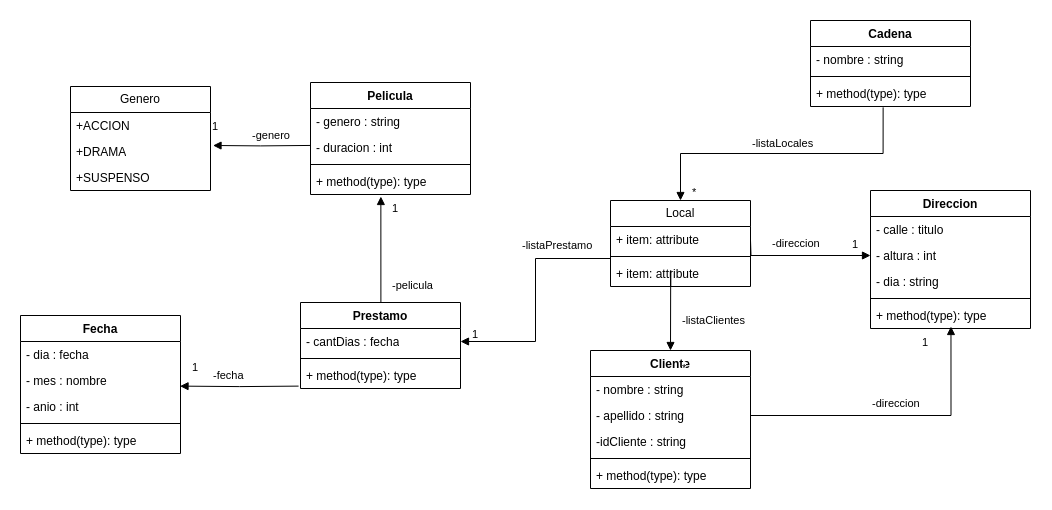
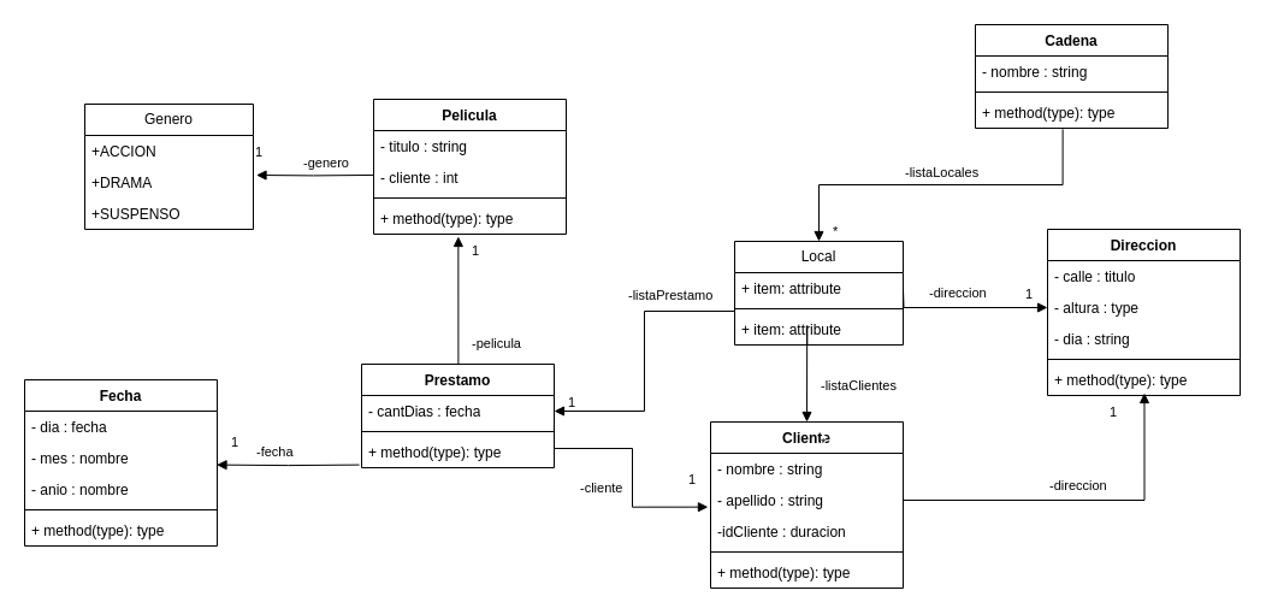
- <mxCell id="23" value="- genero : string" style="text;strokeColor=none;fillColor=none;align=left;verticalAlign=top;spacingLeft=4;spacingRight=4;overflow=hidden;rotatable=0;points=[[0,0.5],[1,0.5]];portConstraint=eastwest;whiteSpace=wrap;html=1;" vertex="1" parent="22"><mxGeometry y="26" width="160" height="26" as="geometry" /></mxCell>
+ <mxCell id="23" value="- titulo : string" style="text;strokeColor=none;fillColor=none;align=left;verticalAlign=top;spacingLeft=4;spacingRight=4;overflow=hidden;rotatable=0;points=[[0,0.5],[1,0.5]];portConstraint=eastwest;whiteSpace=wrap;html=1;" vertex="1" parent="22"><mxGeometry y="26" width="160" height="26" as="geometry" /></mxCell>
- <mxCell id="24" value="- duracion : int" style="text;strokeColor=none;fillColor=none;align=left;verticalAlign=top;spacingLeft=4;spacingRight=4;overflow=hidden;rotatable=0;points=[[0,0.5],[1,0.5]];portConstraint=eastwest;whiteSpace=wrap;html=1;" vertex="1" parent="22"><mxGeometry y="52" width="160" height="26" as="geometry" /></mxCell>
+ <mxCell id="24" value="- cliente : int" style="text;strokeColor=none;fillColor=none;align=left;verticalAlign=top;spacingLeft=4;spacingRight=4;overflow=hidden;rotatable=0;points=[[0,0.5],[1,0.5]];portConstraint=eastwest;whiteSpace=wrap;html=1;" vertex="1" parent="22"><mxGeometry y="52" width="160" height="26" as="geometry" /></mxCell>
- <mxCell id="8" value="- altura : int" style="text;strokeColor=none;fillColor=none;align=left;verticalAlign=top;spacingLeft=4;spacingRight=4;overflow=hidden;rotatable=0;points=[[0,0.5],[1,0.5]];portConstraint=eastwest;whiteSpace=wrap;html=1;" vertex="1" parent="6"><mxGeometry y="52" width="160" height="26" as="geometry" /></mxCell>
+ <mxCell id="8" value="- altura : type" style="text;strokeColor=none;fillColor=none;align=left;verticalAlign=top;spacingLeft=4;spacingRight=4;overflow=hidden;rotatable=0;points=[[0,0.5],[1,0.5]];portConstraint=eastwest;whiteSpace=wrap;html=1;" vertex="1" parent="6"><mxGeometry y="52" width="160" height="26" as="geometry" /></mxCell>
+ <mxCell id="55" value="-cliente" style="endArrow=block;endFill=1;html=1;edgeStyle=orthogonalEdgeStyle;align=left;verticalAlign=top;rounded=0;exitX=1;exitY=0.5;exitDx=0;exitDy=0;entryX=-0.013;entryY=0.718;entryDx=0;entryDy=0;entryPerimeter=0;" edge="1" parent="1" source="34" target="14"><mxGeometry x="-0.508" y="-20" relative="1" as="geometry"><mxPoint y="512" as="sourcePoint" x="410" /><mxPoint x="570" y="512" as="targetPoint" /><Array as="points"><mxPoint x="460" y="372" /><mxPoint x="525" y="372" /><mxPoint x="525" y="421" /></Array><mxPoint as="offset" /></mxGeometry></mxCell>
+ <mxCell id="56" value="1" style="edgeLabel;resizable=0;html=1;align=left;verticalAlign=bottom;" connectable="0" vertex="1" parent="55"><mxGeometry x="-1" relative="1" as="geometry"><mxPoint x="110" y="65" as="offset" /></mxGeometry></mxCell>
- <mxCell id="30" value="- anio : int" style="text;strokeColor=none;fillColor=none;align=left;verticalAlign=top;spacingLeft=4;spacingRight=4;overflow=hidden;rotatable=0;points=[[0,0.5],[1,0.5]];portConstraint=eastwest;whiteSpace=wrap;html=1;" vertex="1" parent="27"><mxGeometry y="78" width="160" height="26" as="geometry" /></mxCell>
+ <mxCell id="30" value="- anio : nombre" style="text;strokeColor=none;fillColor=none;align=left;verticalAlign=top;spacingLeft=4;spacingRight=4;overflow=hidden;rotatable=0;points=[[0,0.5],[1,0.5]];portConstraint=eastwest;whiteSpace=wrap;html=1;" vertex="1" parent="27"><mxGeometry y="78" width="160" height="26" as="geometry" /></mxCell>
- <mxCell id="15" value="-idCliente : string" style="text;strokeColor=none;fillColor=none;align=left;verticalAlign=top;spacingLeft=4;spacingRight=4;overflow=hidden;rotatable=0;points=[[0,0.5],[1,0.5]];portConstraint=eastwest;whiteSpace=wrap;html=1;" vertex="1" parent="12"><mxGeometry y="78" width="160" height="26" as="geometry" /></mxCell>
+ <mxCell id="15" value="-idCliente : duracion" style="text;strokeColor=none;fillColor=none;align=left;verticalAlign=top;spacingLeft=4;spacingRight=4;overflow=hidden;rotatable=0;points=[[0,0.5],[1,0.5]];portConstraint=eastwest;whiteSpace=wrap;html=1;" vertex="1" parent="12"><mxGeometry y="78" width="160" height="26" as="geometry" /></mxCell>
